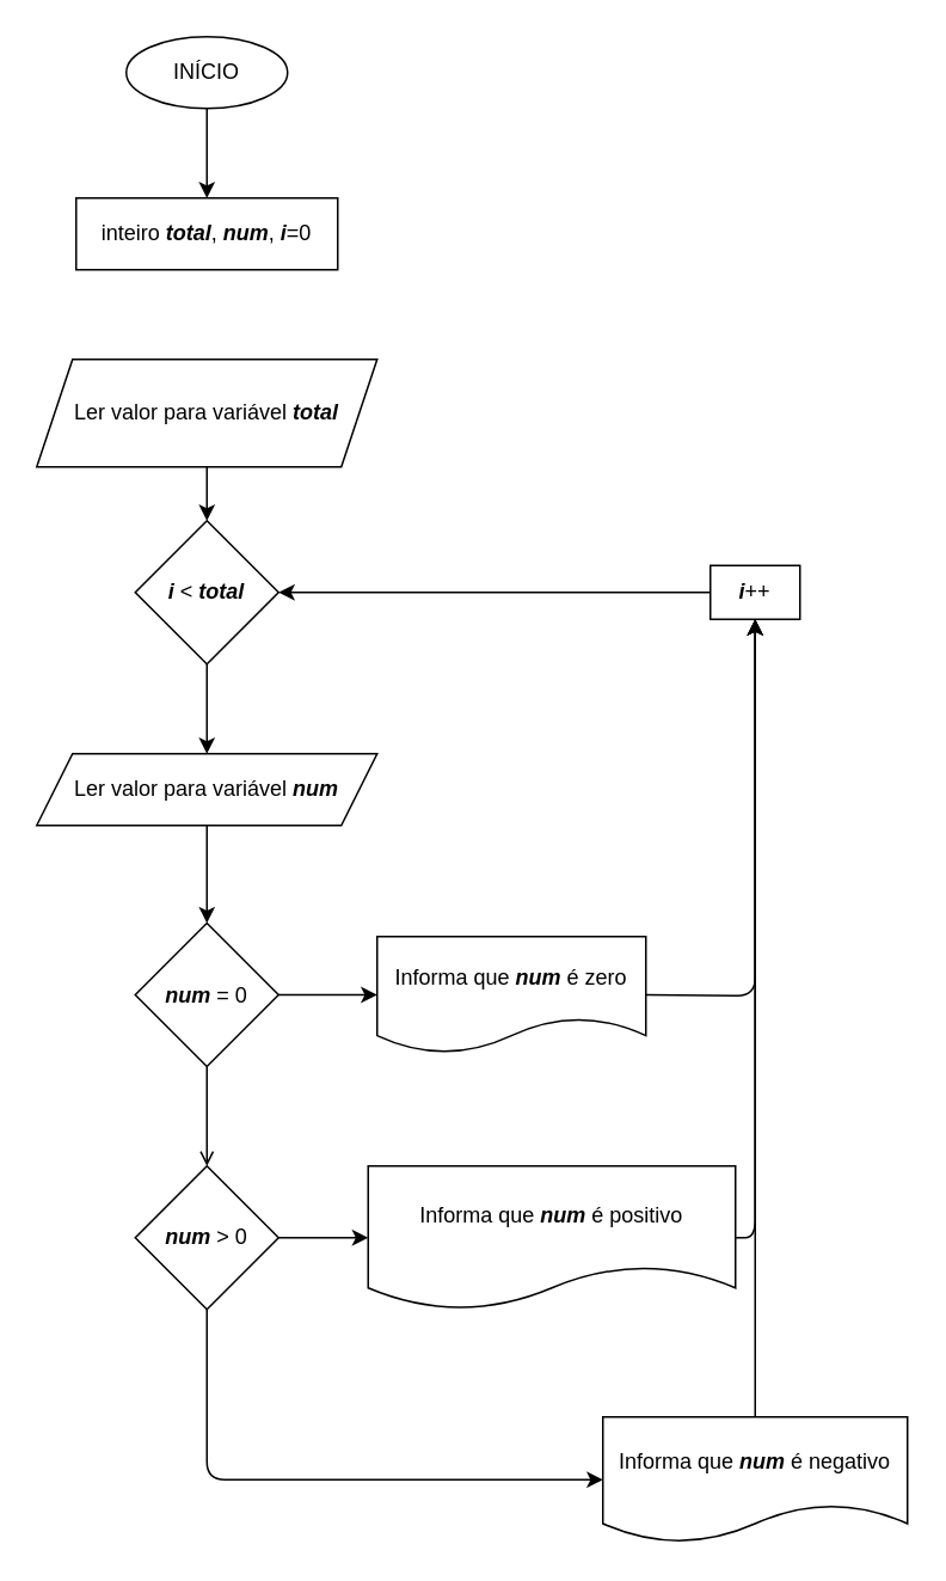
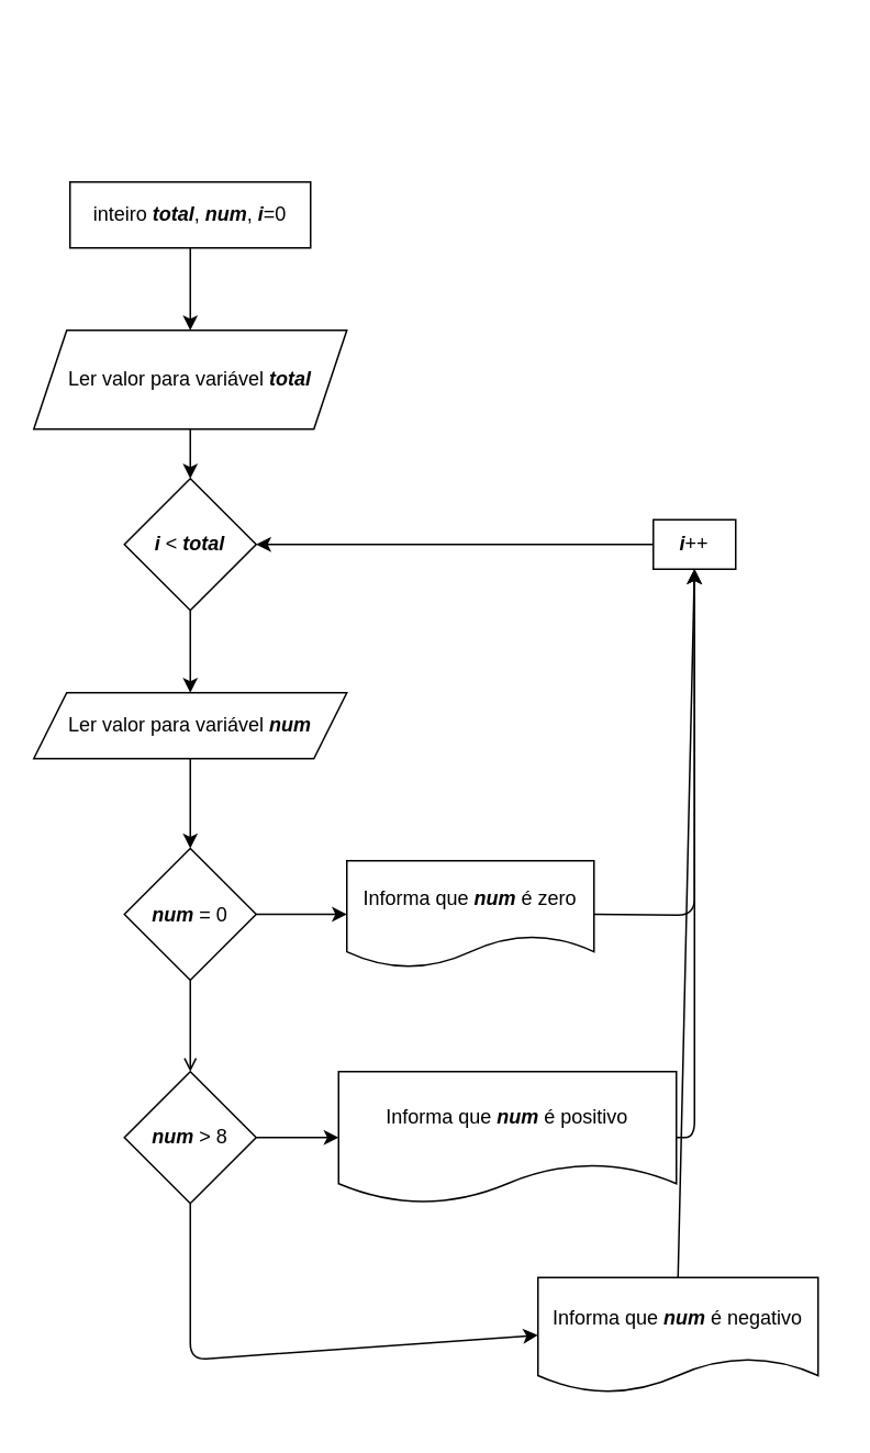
- <mxCell id="3" value="INÍCIO" style="ellipse;whiteSpace=wrap;html=1;" vertex="1" parent="1"><mxGeometry x="70" y="20" width="90" height="40" as="geometry" /></mxCell>
- <mxCell id="2" value="" style="edgeStyle=orthogonalEdgeStyle;rounded=0;orthogonalLoop=1;jettySize=auto;html=1;" edge="1" parent="1" source="3" target="5"><mxGeometry relative="1" as="geometry" /></mxCell>
+ <mxCell id="4" value="" style="edgeStyle=orthogonalEdgeStyle;rounded=0;orthogonalLoop=1;jettySize=auto;html=1;" edge="1" parent="1" source="5" target="7"><mxGeometry relative="1" as="geometry" /></mxCell>
- <mxCell id="15" value="&lt;b&gt;&lt;i&gt;num&lt;/i&gt;&lt;/b&gt; &amp;gt; 0" style="rhombus;whiteSpace=wrap;html=1;" vertex="1" parent="1"><mxGeometry x="75" y="650" width="80" height="80" as="geometry" /></mxCell>
+ <mxCell id="15" value="&lt;b&gt;&lt;i&gt;num&lt;/i&gt;&lt;/b&gt; &amp;gt; 8" style="rhombus;whiteSpace=wrap;html=1;" vertex="1" parent="1"><mxGeometry x="75" y="650" width="80" height="80" as="geometry" /></mxCell>
- <mxCell id="17" value="Informa que &lt;b&gt;&lt;i&gt;num&lt;/i&gt;&lt;/b&gt; é negativo" style="shape=document;whiteSpace=wrap;html=1;boundedLbl=1;" vertex="1" parent="1"><mxGeometry x="336" y="790" width="170" height="70" as="geometry" /></mxCell>
+ <mxCell id="17" value="Informa que &lt;b&gt;&lt;i&gt;num&lt;/i&gt;&lt;/b&gt; é negativo" style="shape=document;whiteSpace=wrap;html=1;boundedLbl=1;" vertex="1" parent="1"><mxGeometry x="326" y="775" width="170" height="70" as="geometry" /></mxCell>
